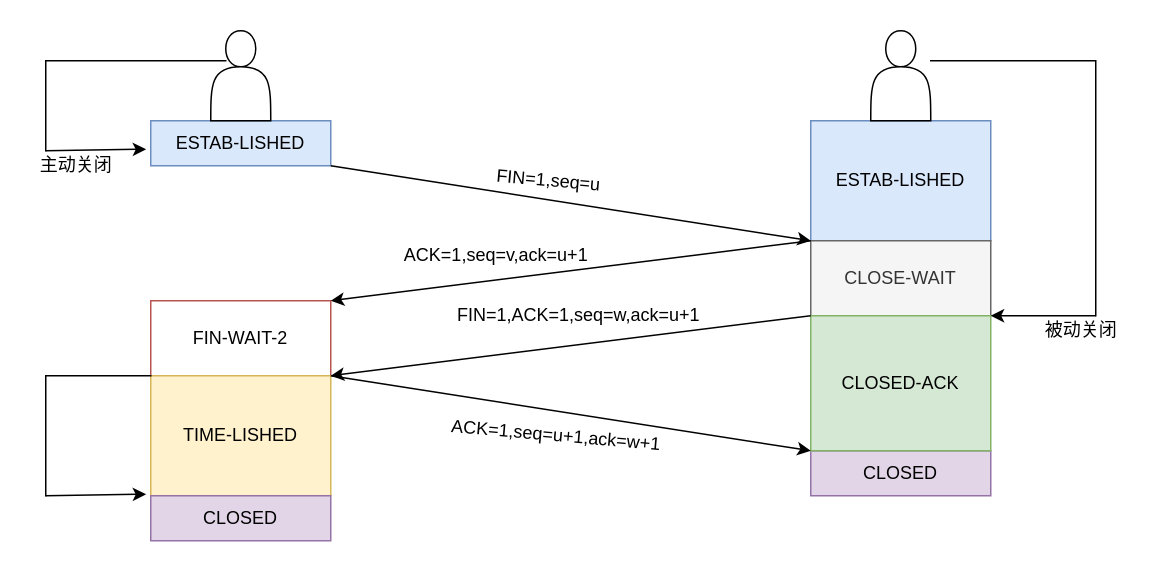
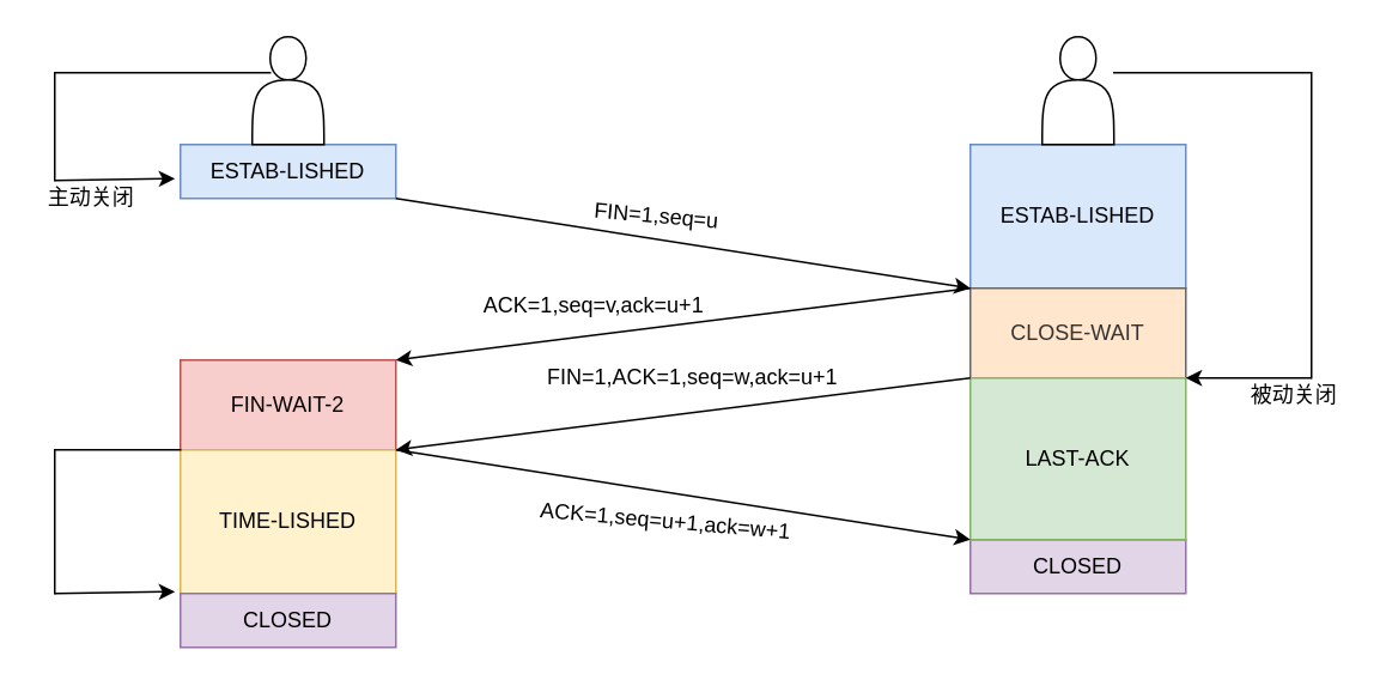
- <mxCell id="10" value="CLOSE-WAIT" style="rounded=0;whiteSpace=wrap;html=1;fillColor=#f5f5f5;fontColor=#333333;strokeColor=#666666;" vertex="1" parent="1"><mxGeometry x="540" y="160" width="120" height="50" as="geometry" /></mxCell>
+ <mxCell id="10" value="CLOSE-WAIT" style="rounded=0;whiteSpace=wrap;html=1;fillColor=#ffe6cc;fontColor=#333333;strokeColor=#666666;" vertex="1" parent="1"><mxGeometry x="540" y="160" width="120" height="50" as="geometry" /></mxCell>
- <mxCell id="3" value="FIN-WAIT-2" style="rounded=0;whiteSpace=wrap;html=1;fillColor=#ffffff;strokeColor=#b85450;" vertex="1" parent="1"><mxGeometry x="100" y="200" width="120" height="50" as="geometry" /></mxCell>
+ <mxCell id="3" value="FIN-WAIT-2" style="rounded=0;whiteSpace=wrap;html=1;fillColor=#f8cecc;strokeColor=#b85450;" vertex="1" parent="1"><mxGeometry x="100" y="200" width="120" height="50" as="geometry" /></mxCell>
- <mxCell id="11" value="CLOSED-ACK" style="rounded=0;whiteSpace=wrap;html=1;fillColor=#d5e8d4;strokeColor=#82b366;" vertex="1" parent="1"><mxGeometry x="540" y="210" width="120" height="90" as="geometry" /></mxCell>
+ <mxCell id="11" value="LAST-ACK" style="rounded=0;whiteSpace=wrap;html=1;fillColor=#d5e8d4;strokeColor=#82b366;" vertex="1" parent="1"><mxGeometry x="540" y="210" width="120" height="90" as="geometry" /></mxCell>
